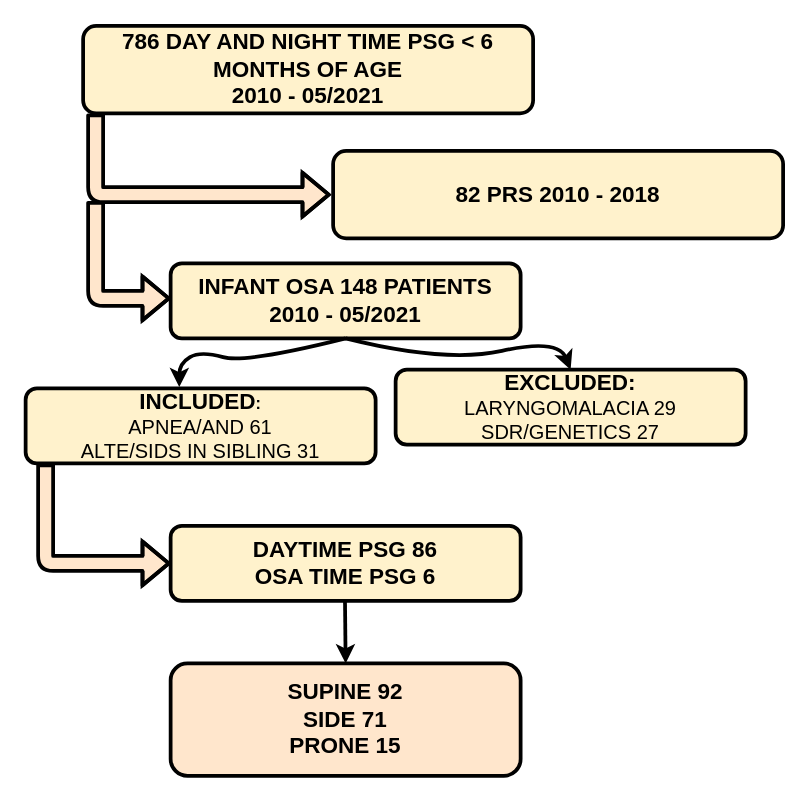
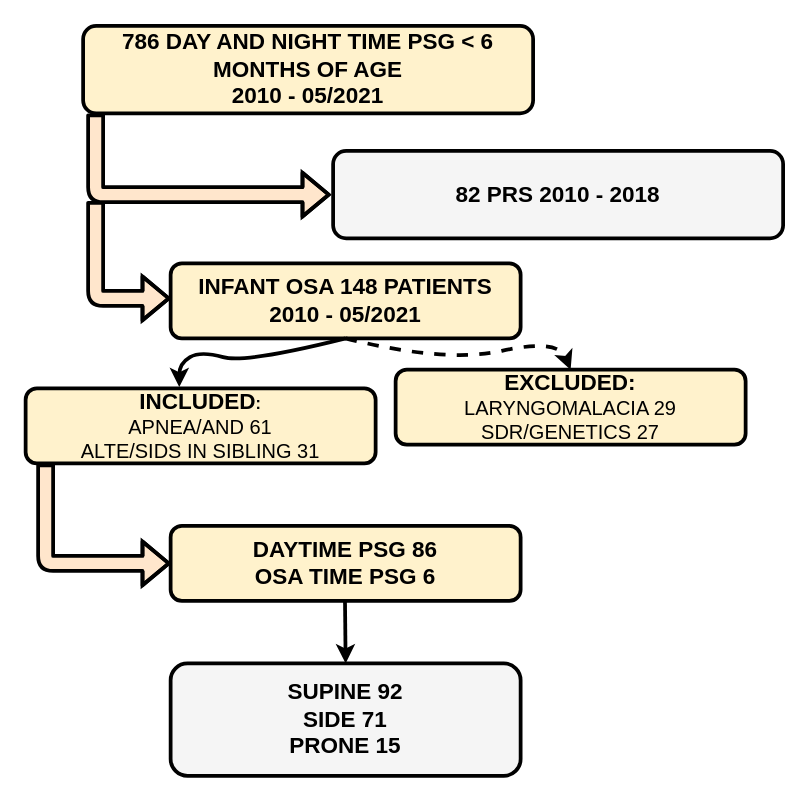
- <mxCell id="3" value="&lt;font size=&quot;4&quot;&gt;&lt;b&gt;82 PRS 2010 - 2018&lt;br&gt;&lt;/b&gt;&lt;/font&gt;" style="rounded=1;whiteSpace=wrap;html=1;fillColor=#fff2cc;strokeWidth=3;" parent="1" vertex="1"><mxGeometry x="266" y="120" width="360" height="70" as="geometry" /></mxCell>
+ <mxCell id="3" value="&lt;font size=&quot;4&quot;&gt;&lt;b&gt;82 PRS 2010 - 2018&lt;br&gt;&lt;/b&gt;&lt;/font&gt;" style="rounded=1;whiteSpace=wrap;html=1;fillColor=#f5f5f5;strokeWidth=3;" parent="1" vertex="1"><mxGeometry x="266" y="120" width="360" height="70" as="geometry" /></mxCell>
- <mxCell id="8" value="" style="endArrow=classic;html=1;strokeWidth=3;entryX=0.5;entryY=0;entryDx=0;entryDy=0;exitX=0.5;exitY=1;exitDx=0;exitDy=0;curved=1;" parent="1" source="5" target="7" edge="1"><mxGeometry width="50" height="50" relative="1" as="geometry"><mxPoint x="306" y="320" as="sourcePoint" /><mxPoint x="356" y="270" as="targetPoint" /><Array as="points"><mxPoint x="356" y="290" /><mxPoint x="446" y="270" /></Array></mxGeometry></mxCell>
+ <mxCell id="8" value="" style="endArrow=classic;html=1;strokeWidth=3;entryX=0.5;entryY=0;entryDx=0;entryDy=0;exitX=0.5;exitY=1;exitDx=0;exitDy=0;curved=1;dashed=1;" parent="1" source="5" target="7" edge="1"><mxGeometry width="50" height="50" relative="1" as="geometry"><mxPoint x="306" y="320" as="sourcePoint" /><mxPoint x="356" y="270" as="targetPoint" /><Array as="points"><mxPoint x="356" y="290" /><mxPoint x="446" y="270" /></Array></mxGeometry></mxCell>
- <mxCell id="13" value="&lt;font size=&quot;4&quot;&gt;&lt;b&gt;SUPINE 92&lt;br&gt;SIDE 71&lt;br&gt;PRONE 15&lt;br&gt;&lt;/b&gt;&lt;/font&gt;" style="rounded=1;whiteSpace=wrap;html=1;fillColor=#ffe6cc;strokeWidth=3;" parent="1" vertex="1"><mxGeometry x="136" y="530" width="280" height="90" as="geometry" /></mxCell>
+ <mxCell id="13" value="&lt;font size=&quot;4&quot;&gt;&lt;b&gt;SUPINE 92&lt;br&gt;SIDE 71&lt;br&gt;PRONE 15&lt;br&gt;&lt;/b&gt;&lt;/font&gt;" style="rounded=1;whiteSpace=wrap;html=1;fillColor=#f5f5f5;strokeWidth=3;" parent="1" vertex="1"><mxGeometry x="136" y="530" width="280" height="90" as="geometry" /></mxCell>
